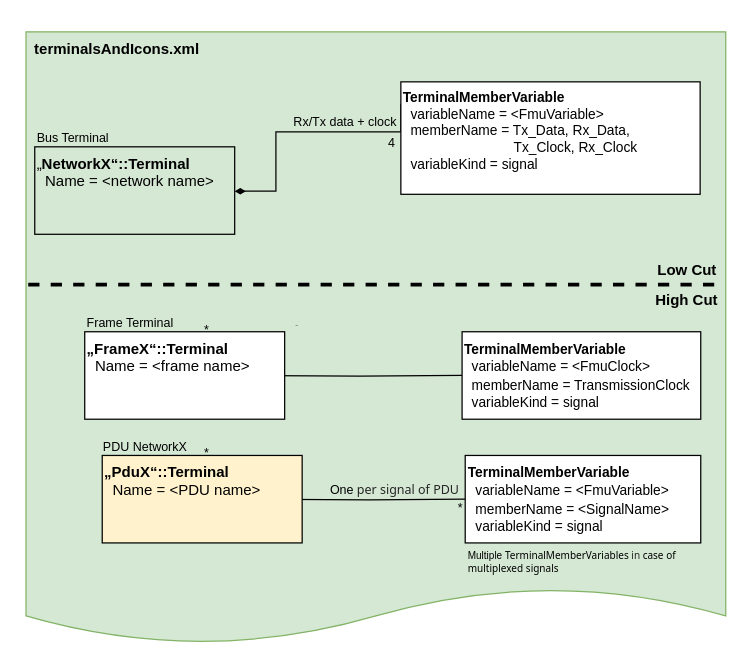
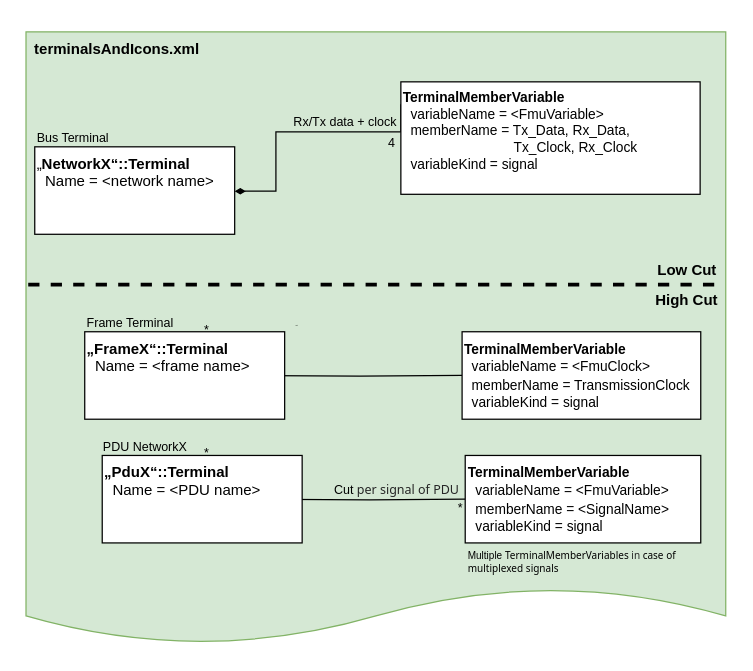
- <mxCell id="5" value="&lt;p style=&quot;margin-top: 0pt; margin-bottom: 0pt; margin-left: 0in; text-indent: 0in; direction: ltr; unicode-bidi: embed; word-break: normal;&quot;&gt;„&lt;b&gt;&lt;span&gt;NetworkX&lt;/span&gt;&lt;span&gt;“&lt;/span&gt;&lt;span&gt;::Terminal&lt;/span&gt;&lt;/b&gt;&lt;/p&gt;&lt;p style=&quot;margin-top: 0pt; margin-bottom: 0pt; margin-left: 0in; text-indent: 0in; direction: ltr; unicode-bidi: embed; word-break: normal;&quot;&gt;&lt;span&gt;&amp;nbsp; Name =&amp;nbsp;&lt;/span&gt;&lt;span&gt;&amp;lt;network name&lt;/span&gt;&lt;span&gt;&amp;gt;&lt;/span&gt;&lt;/p&gt;" style="rounded=0;whiteSpace=wrap;html=1;align=left;verticalAlign=top;fillColor=#d5e8d4;" parent="1" vertex="1"><mxGeometry x="27" y="117" width="160" height="70" as="geometry" /></mxCell>
+ <mxCell id="5" value="&lt;p style=&quot;margin-top: 0pt; margin-bottom: 0pt; margin-left: 0in; text-indent: 0in; direction: ltr; unicode-bidi: embed; word-break: normal;&quot;&gt;„&lt;b&gt;&lt;span&gt;NetworkX&lt;/span&gt;&lt;span&gt;“&lt;/span&gt;&lt;span&gt;::Terminal&lt;/span&gt;&lt;/b&gt;&lt;/p&gt;&lt;p style=&quot;margin-top: 0pt; margin-bottom: 0pt; margin-left: 0in; text-indent: 0in; direction: ltr; unicode-bidi: embed; word-break: normal;&quot;&gt;&lt;span&gt;&amp;nbsp; Name =&amp;nbsp;&lt;/span&gt;&lt;span&gt;&amp;lt;network name&lt;/span&gt;&lt;span&gt;&amp;gt;&lt;/span&gt;&lt;/p&gt;" style="rounded=0;whiteSpace=wrap;html=1;align=left;verticalAlign=top;" parent="1" vertex="1"><mxGeometry x="27" y="117" width="160" height="70" as="geometry" /></mxCell>
- <mxCell id="22" value="&lt;p style=&quot;margin-top: 0pt; margin-bottom: 0pt; margin-left: 0in; text-indent: 0in; text-align: left; direction: ltr; unicode-bidi: embed; word-break: normal;&quot;&gt;One&lt;span style=&quot;font-family: &amp;quot;Segoe UI&amp;quot;; color: rgb(38, 38, 38);&quot;&gt; per &lt;/span&gt;&lt;span style=&quot;font-family: &amp;quot;Segoe UI&amp;quot;; color: rgb(38, 38, 38);&quot;&gt;signal&lt;/span&gt;&lt;span style=&quot;font-family: &amp;quot;Segoe UI&amp;quot;; color: rgb(38, 38, 38);&quot;&gt; &lt;/span&gt;&lt;span style=&quot;font-family: &amp;quot;Segoe UI&amp;quot;; color: rgb(38, 38, 38);&quot;&gt;of&lt;/span&gt;&lt;span style=&quot;font-family: &amp;quot;Segoe UI&amp;quot;; color: rgb(38, 38, 38);&quot;&gt; PDU&lt;/span&gt;&lt;/p&gt;" style="text;html=1;strokeColor=none;fillColor=none;align=right;verticalAlign=middle;whiteSpace=wrap;rounded=0;fontSize=10;" parent="1" vertex="1"><mxGeometry x="239" y="376" width="130" height="30" as="geometry" /></mxCell>
+ <mxCell id="22" value="&lt;p style=&quot;margin-top: 0pt; margin-bottom: 0pt; margin-left: 0in; text-indent: 0in; text-align: left; direction: ltr; unicode-bidi: embed; word-break: normal;&quot;&gt;Cut&lt;span style=&quot;font-family: &amp;quot;Segoe UI&amp;quot;; color: rgb(38, 38, 38);&quot;&gt; per &lt;/span&gt;&lt;span style=&quot;font-family: &amp;quot;Segoe UI&amp;quot;; color: rgb(38, 38, 38);&quot;&gt;signal&lt;/span&gt;&lt;span style=&quot;font-family: &amp;quot;Segoe UI&amp;quot;; color: rgb(38, 38, 38);&quot;&gt; &lt;/span&gt;&lt;span style=&quot;font-family: &amp;quot;Segoe UI&amp;quot;; color: rgb(38, 38, 38);&quot;&gt;of&lt;/span&gt;&lt;span style=&quot;font-family: &amp;quot;Segoe UI&amp;quot;; color: rgb(38, 38, 38);&quot;&gt; PDU&lt;/span&gt;&lt;/p&gt;" style="text;html=1;strokeColor=none;fillColor=none;align=right;verticalAlign=middle;whiteSpace=wrap;rounded=0;fontSize=10;" parent="1" vertex="1"><mxGeometry x="239" y="376" width="130" height="30" as="geometry" /></mxCell>
- <mxCell id="13" value="&lt;p style=&quot;margin-top: 0pt; margin-bottom: 0pt; margin-left: 0in; text-indent: 0in; direction: ltr; unicode-bidi: embed; word-break: normal;&quot;&gt;&lt;b&gt;„PduX“::Terminal&lt;/b&gt;&lt;/p&gt;&lt;p style=&quot;margin-top: 0pt; margin-bottom: 0pt; margin-left: 0in; text-indent: 0in; direction: ltr; unicode-bidi: embed; word-break: normal;&quot;&gt;&amp;nbsp; Name = &amp;lt;PDU name&amp;gt;&lt;/p&gt;" style="rounded=0;whiteSpace=wrap;html=1;align=left;verticalAlign=top;fillColor=#fff2cc;" parent="1" vertex="1"><mxGeometry x="81" y="364" width="160" height="70" as="geometry" /></mxCell>
+ <mxCell id="13" value="&lt;p style=&quot;margin-top: 0pt; margin-bottom: 0pt; margin-left: 0in; text-indent: 0in; direction: ltr; unicode-bidi: embed; word-break: normal;&quot;&gt;&lt;b&gt;„PduX“::Terminal&lt;/b&gt;&lt;/p&gt;&lt;p style=&quot;margin-top: 0pt; margin-bottom: 0pt; margin-left: 0in; text-indent: 0in; direction: ltr; unicode-bidi: embed; word-break: normal;&quot;&gt;&amp;nbsp; Name = &amp;lt;PDU name&amp;gt;&lt;/p&gt;" style="rounded=0;whiteSpace=wrap;html=1;align=left;verticalAlign=top;" parent="1" vertex="1"><mxGeometry x="81" y="364" width="160" height="70" as="geometry" /></mxCell>
